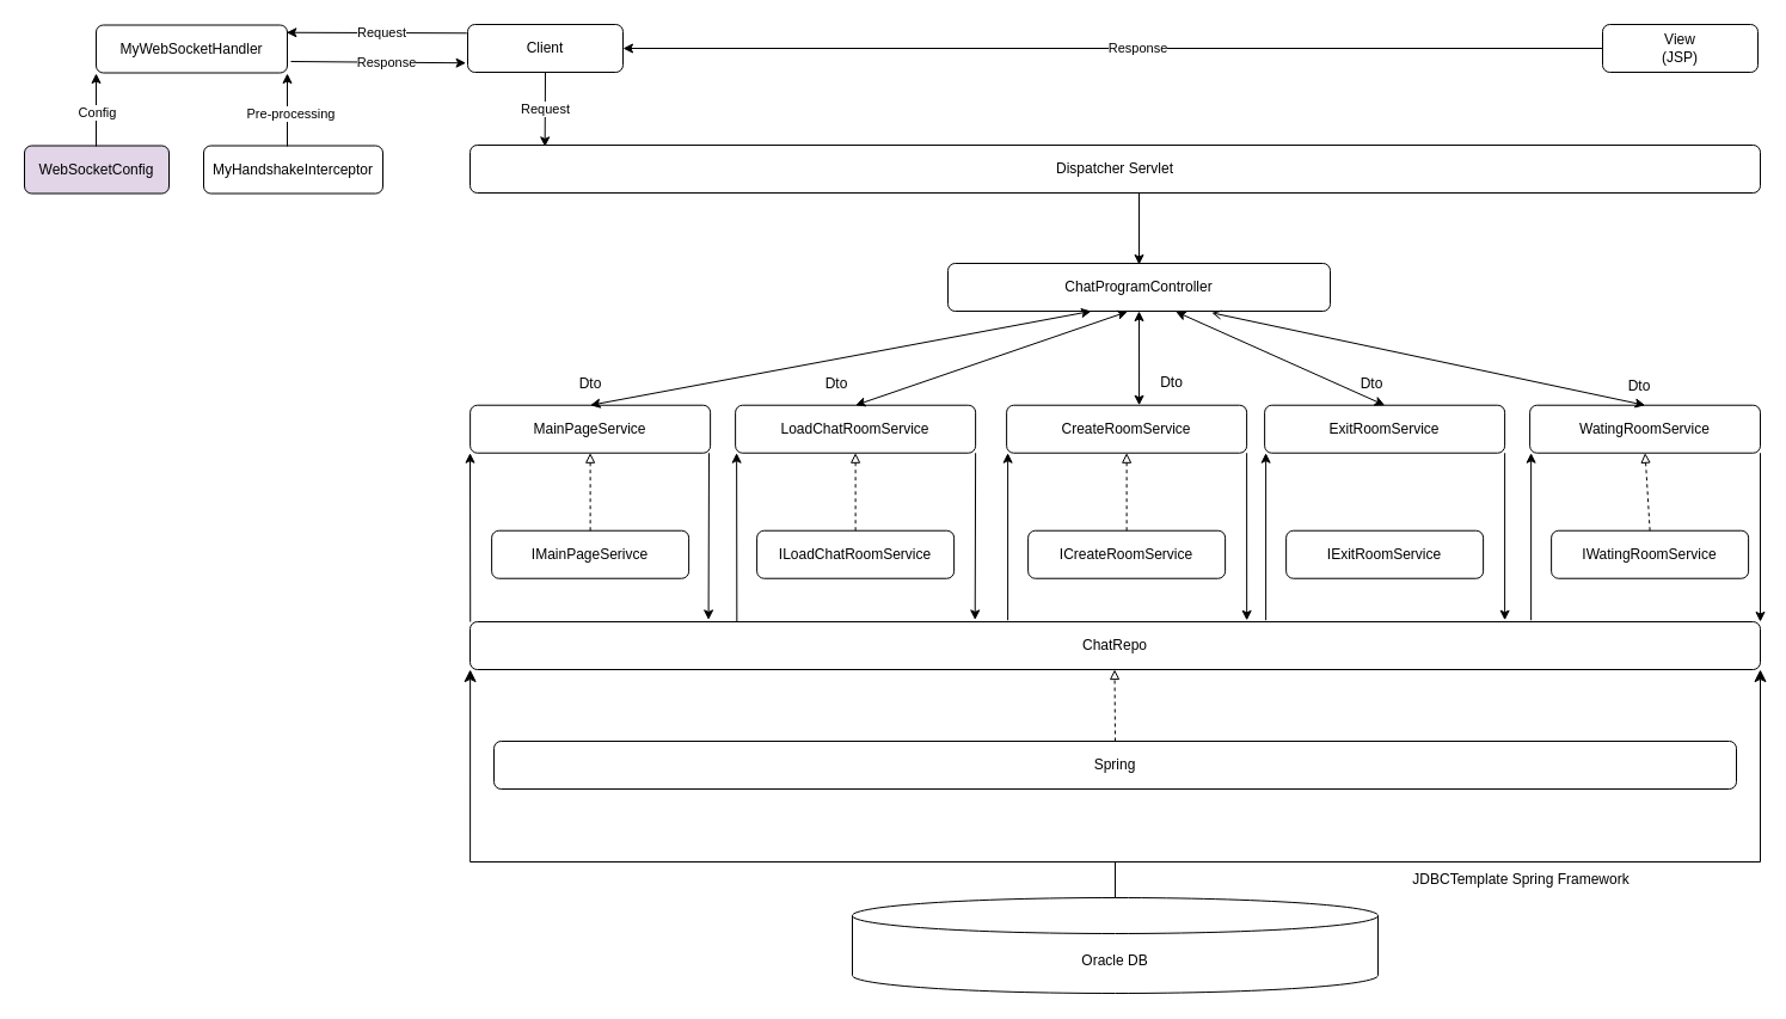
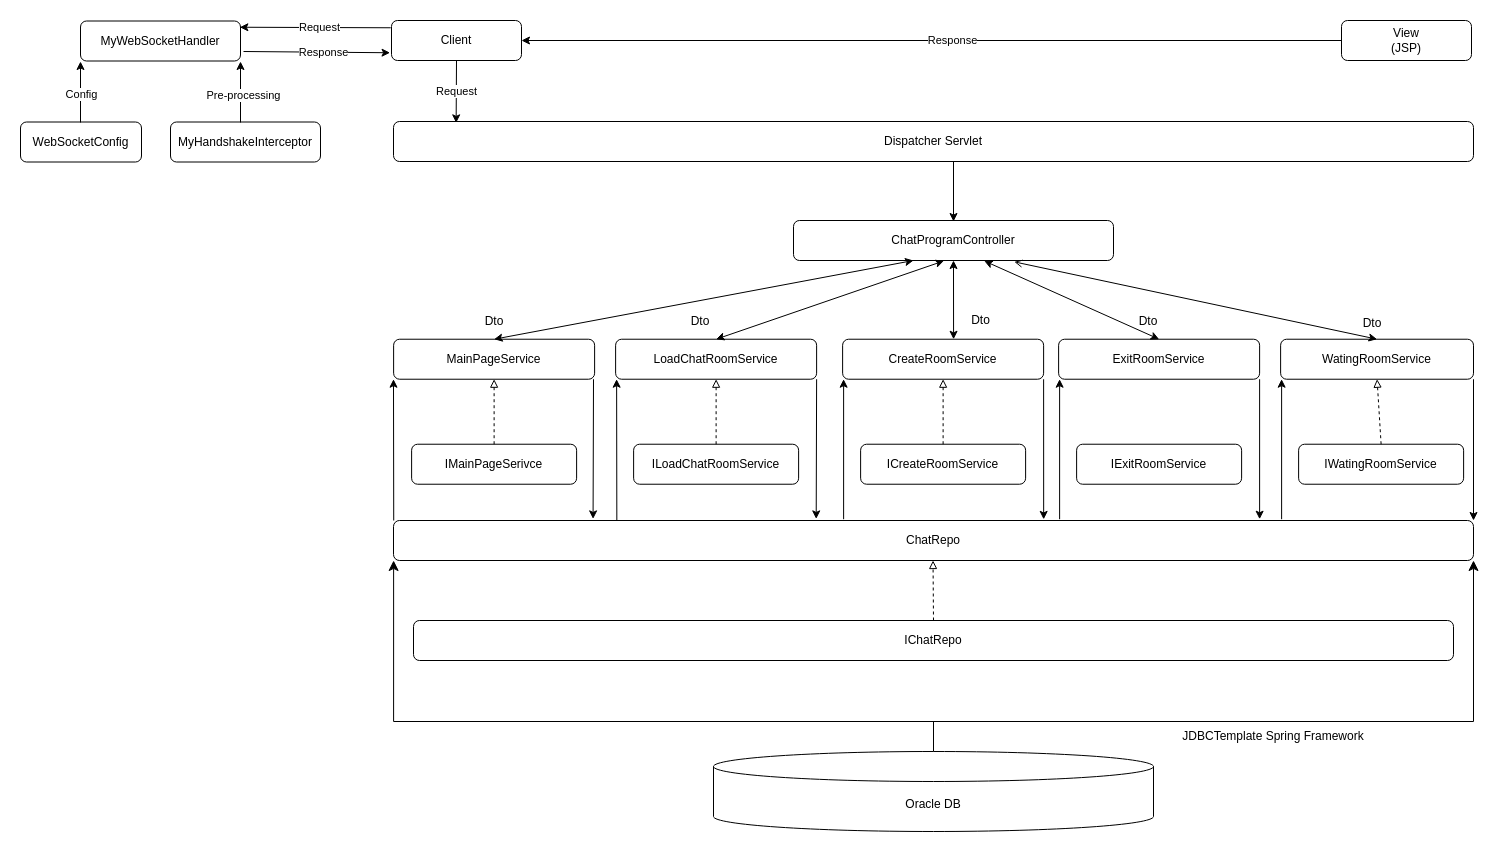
- <mxCell id="59" value="WebSocketConfig" style="rounded=1;whiteSpace=wrap;html=1;fillColor=#e1d5e7;" vertex="1" parent="1"><mxGeometry x="20" y="121.5" width="121" height="40" as="geometry" /></mxCell>
+ <mxCell id="59" value="WebSocketConfig" style="rounded=1;whiteSpace=wrap;html=1;" vertex="1" parent="1"><mxGeometry x="20" y="121.5" width="121" height="40" as="geometry" /></mxCell>
- <mxCell id="12" value="Spring" style="rounded=1;whiteSpace=wrap;html=1;" vertex="1" parent="1"><mxGeometry x="413" y="620" width="1040" height="40" as="geometry" /></mxCell>
+ <mxCell id="12" value="IChatRepo" style="rounded=1;whiteSpace=wrap;html=1;" vertex="1" parent="1"><mxGeometry x="413" y="620" width="1040" height="40" as="geometry" /></mxCell>
